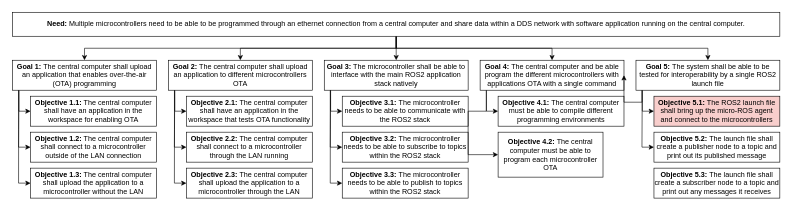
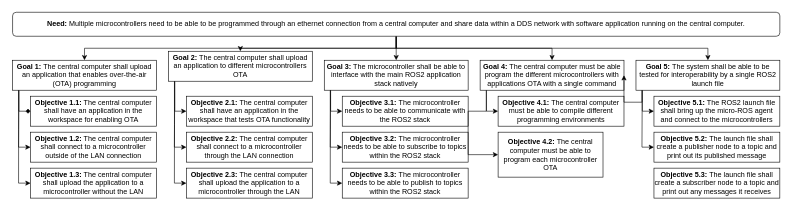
- <mxCell id="7" value="&lt;font style=&quot;font-size: 12px;&quot;&gt;&lt;b&gt;Need:&lt;/b&gt;&amp;nbsp;&lt;span style=&quot;text-align: left; white-space-collapse: preserve;&quot;&gt;&lt;font style=&quot;font-size: 12px;&quot; face=&quot;Helvetica&quot;&gt;Multiple microcontrollers need to be able to be programmed through an ethernet connection from a central computer and share data within a DDS network with software application running on the central computer.&lt;/font&gt;&lt;/span&gt;&lt;/font&gt;" style="rounded=0;whiteSpace=wrap;html=1;" vertex="1" parent="1"><mxGeometry x="20" y="20" width="1280" height="40" as="geometry" /></mxCell>
+ <mxCell id="7" value="&lt;font style=&quot;font-size: 12px;&quot;&gt;&lt;b&gt;Need:&lt;/b&gt;&amp;nbsp;&lt;span style=&quot;text-align: left; white-space-collapse: preserve;&quot;&gt;&lt;font style=&quot;font-size: 12px;&quot; face=&quot;Helvetica&quot;&gt;Multiple microcontrollers need to be able to be programmed through an ethernet connection from a central computer and share data within a DDS network with software application running on the central computer.&lt;/font&gt;&lt;/span&gt;&lt;/font&gt;" style="whiteSpace=wrap;html=1;rounded=1;" vertex="1" parent="1"><mxGeometry x="20" y="20" width="1280" height="40" as="geometry" /></mxCell>
- <mxCell id="16" value="&lt;b&gt;Goal 2: &lt;/b&gt;The central computer shall upload an application to different microcontrollers OTA" style="rounded=0;whiteSpace=wrap;html=1;" vertex="1" parent="1"><mxGeometry x="280" y="100" width="240" height="50" as="geometry" /></mxCell>
+ <mxCell id="16" value="&lt;b&gt;Goal 2: &lt;/b&gt;The central computer shall upload an application to different microcontrollers OTA" style="rounded=0;whiteSpace=wrap;html=1;" vertex="1" parent="1"><mxGeometry x="280" y="85" width="240" height="50" as="geometry" /></mxCell>
- <mxCell id="30" value="&lt;b&gt;Goal 4: &lt;/b&gt;The central computer and be able program the different microcontrollers with applications OTA with a single command" style="rounded=0;whiteSpace=wrap;html=1;" vertex="1" parent="1"><mxGeometry x="800" y="100" width="240" height="50" as="geometry" /></mxCell>
+ <mxCell id="30" value="&lt;b&gt;Goal 4: &lt;/b&gt;The central computer must be able program the different microcontrollers with applications OTA with a single command" style="rounded=0;whiteSpace=wrap;html=1;" vertex="1" parent="1"><mxGeometry x="800" y="100" width="240" height="50" as="geometry" /></mxCell>
- <mxCell id="8" style="edgeStyle=orthogonalEdgeStyle;rounded=0;orthogonalLoop=1;jettySize=auto;html=1;exitX=0.044;exitY=1.006;exitDx=0;exitDy=0;entryX=0;entryY=0.5;entryDx=0;entryDy=0;exitPerimeter=0;" edge="1" parent="1" source="9" target="11"><mxGeometry relative="1" as="geometry"><Array as="points"><mxPoint x="30" y="185" /></Array></mxGeometry></mxCell>
+ <mxCell id="8" style="edgeStyle=orthogonalEdgeStyle;rounded=0;orthogonalLoop=1;jettySize=auto;html=1;exitX=0.044;exitY=1.006;exitDx=0;exitDy=0;entryX=0;entryY=0.5;entryDx=0;entryDy=0;exitPerimeter=0;endArrow=diamond;" edge="1" parent="1" source="9" target="11"><mxGeometry relative="1" as="geometry"><Array as="points"><mxPoint x="30" y="185" /></Array></mxGeometry></mxCell>
- <mxCell id="37" value="&lt;b&gt;Objective 5.1: &lt;/b&gt;The ROS2 launch file shall bring up the micro-ROS agent and connect to the microcontrollers" style="rounded=0;whiteSpace=wrap;html=1;fillColor=#f8cecc;" vertex="1" parent="1"><mxGeometry x="1090" y="160" width="210" height="50" as="geometry" /></mxCell>
+ <mxCell id="37" value="&lt;b&gt;Objective 5.1: &lt;/b&gt;The ROS2 launch file shall bring up the micro-ROS agent and connect to the microcontrollers" style="rounded=0;whiteSpace=wrap;html=1;" vertex="1" parent="1"><mxGeometry x="1090" y="160" width="210" height="50" as="geometry" /></mxCell>
- <mxCell id="17" value="&lt;b&gt;Objective 2.2: &lt;/b&gt;The central computer shall connect to a microcontroller through the LAN running" style="rounded=0;whiteSpace=wrap;html=1;" vertex="1" parent="1"><mxGeometry x="310" y="220" width="210" height="50" as="geometry" /></mxCell>
+ <mxCell id="17" value="&lt;b&gt;Objective 2.2: &lt;/b&gt;The central computer shall connect to a microcontroller through the LAN connection" style="rounded=0;whiteSpace=wrap;html=1;" vertex="1" parent="1"><mxGeometry x="310" y="220" width="210" height="50" as="geometry" /></mxCell>
